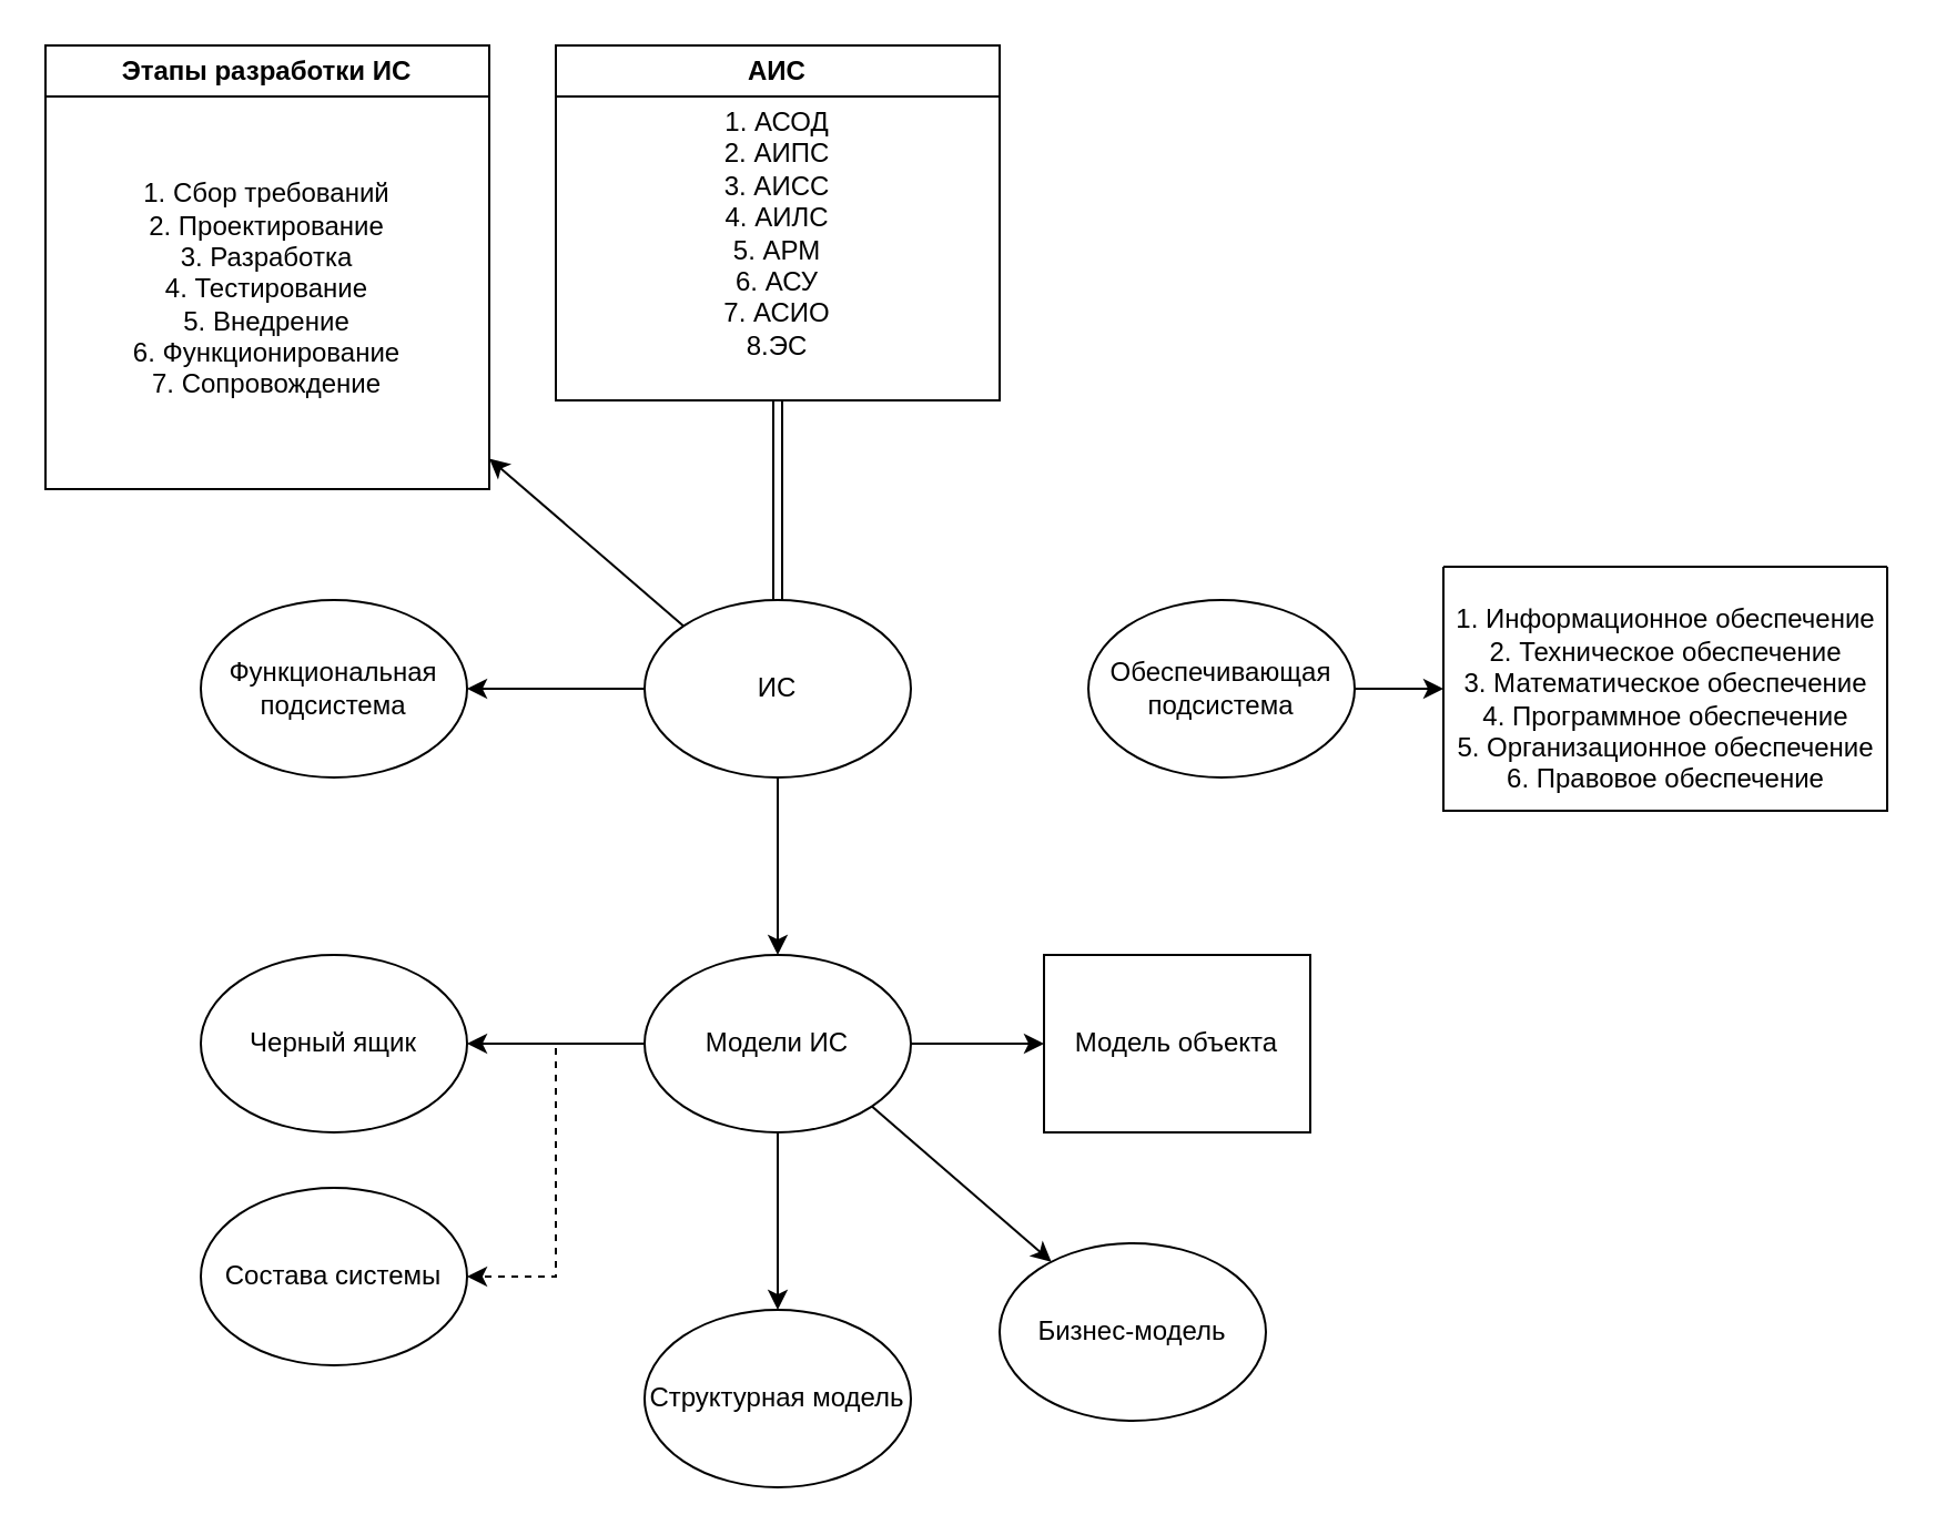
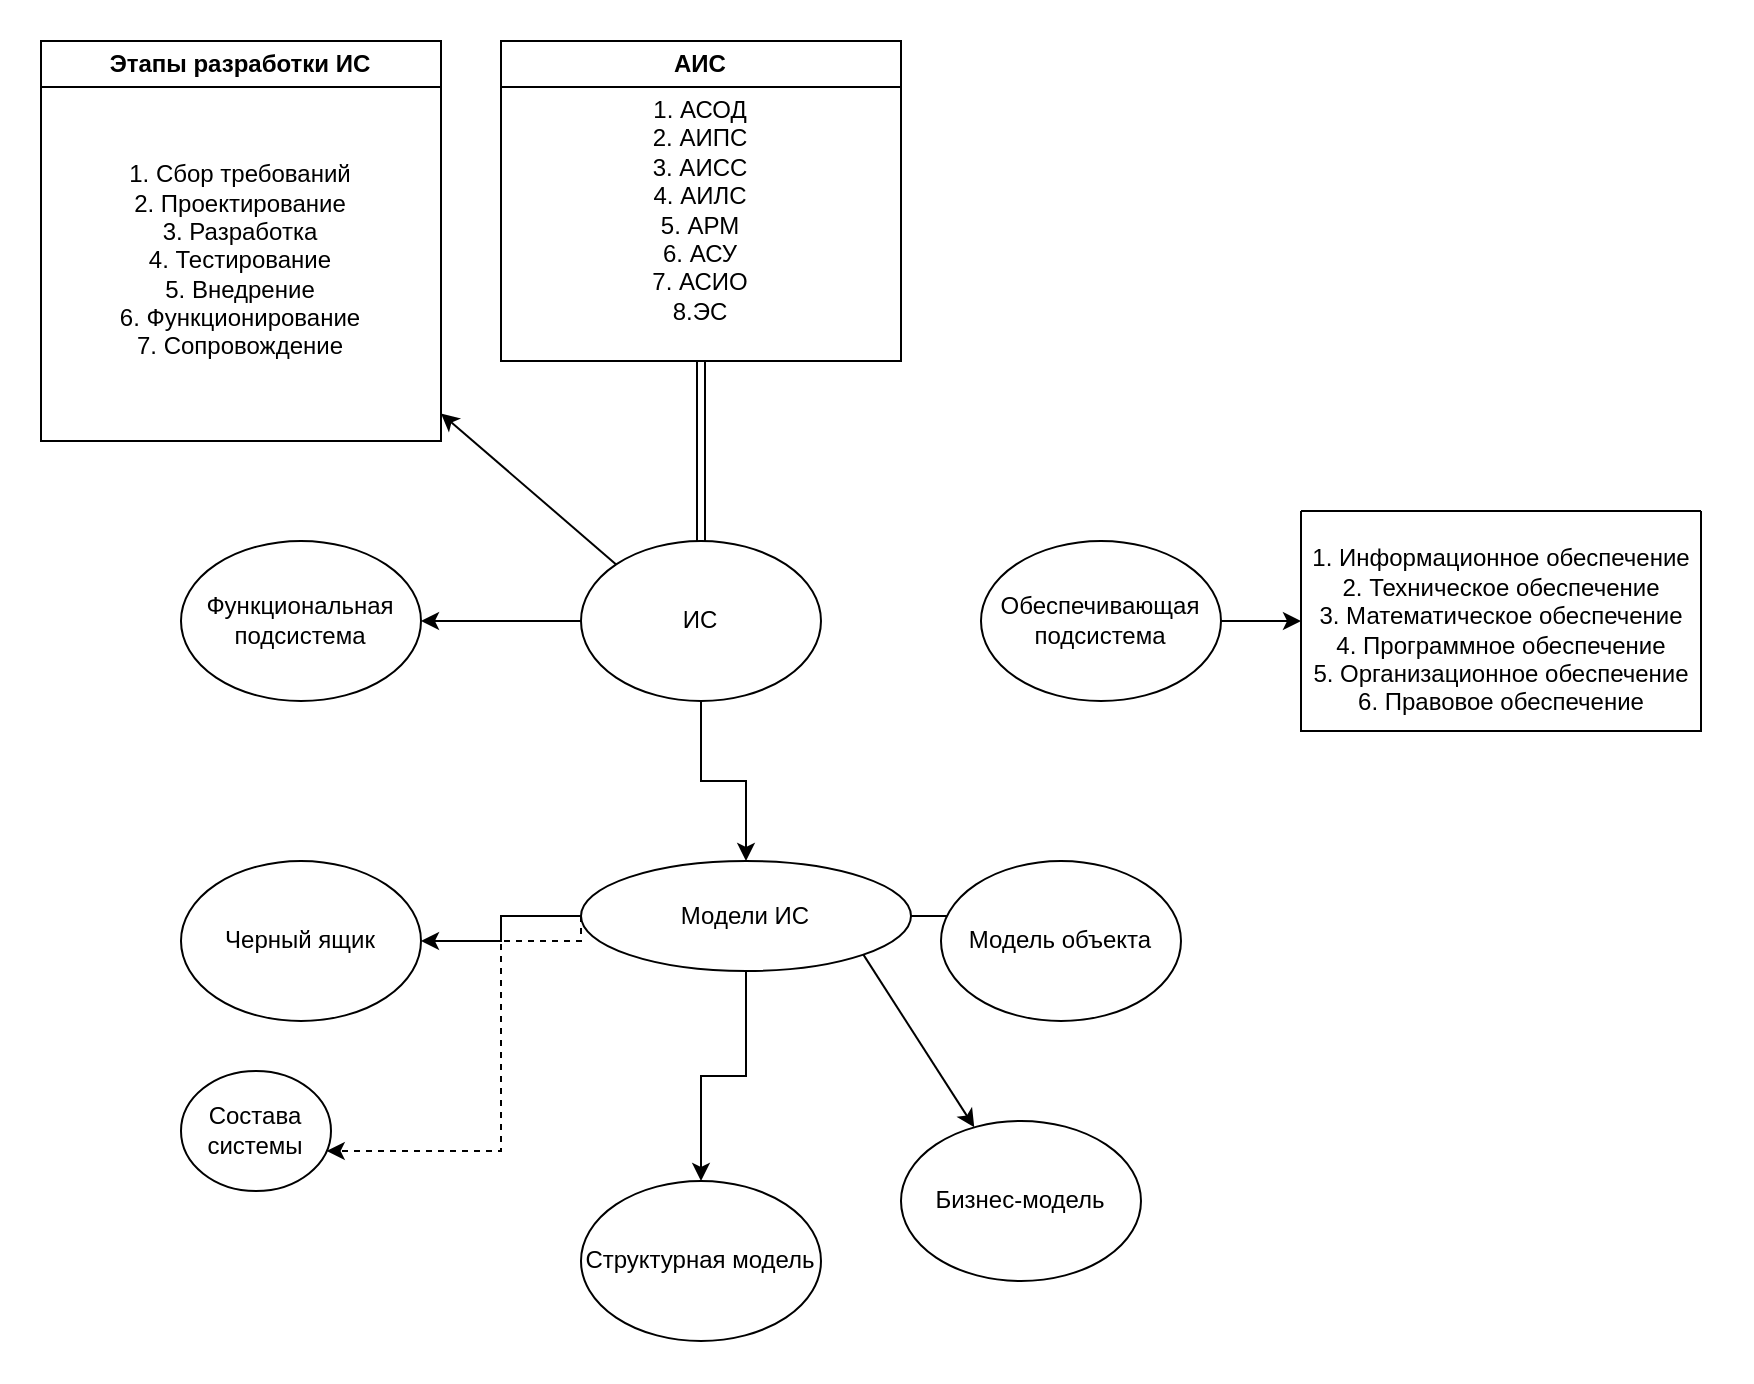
- <mxCell id="16" value="Модели ИС" style="ellipse;whiteSpace=wrap;html=1;" vertex="1" parent="1"><mxGeometry x="290" y="430" width="120" height="80" as="geometry" /></mxCell>
+ <mxCell id="16" value="Модели ИС" style="ellipse;whiteSpace=wrap;html=1;" vertex="1" parent="1"><mxGeometry x="290" y="430" width="165" height="55" as="geometry" /></mxCell>
- <mxCell id="20" value="Модель объекта" style="whiteSpace=wrap;html=1;rounded=0;" vertex="1" parent="1"><mxGeometry x="470" y="430" width="120" height="80" as="geometry" /></mxCell>
+ <mxCell id="20" value="Модель объекта" style="ellipse;whiteSpace=wrap;html=1;" vertex="1" parent="1"><mxGeometry x="470" y="430" width="120" height="80" as="geometry" /></mxCell>
- <mxCell id="18" value="Состава системы" style="ellipse;whiteSpace=wrap;html=1;" vertex="1" parent="1"><mxGeometry x="90" y="535" width="120" height="80" as="geometry" /></mxCell>
+ <mxCell id="18" value="Состава системы" style="ellipse;whiteSpace=wrap;html=1;" vertex="1" parent="1"><mxGeometry x="90" y="535" width="75" height="60" as="geometry" /></mxCell>
